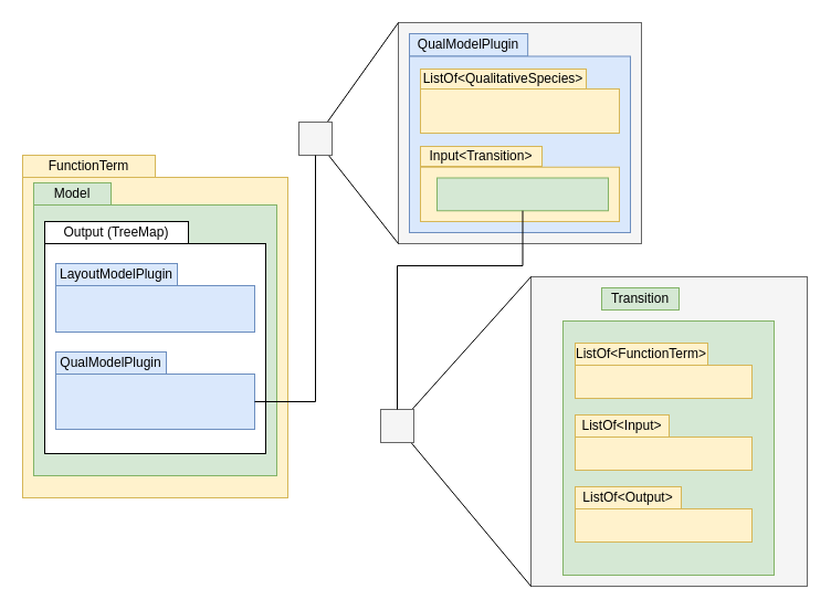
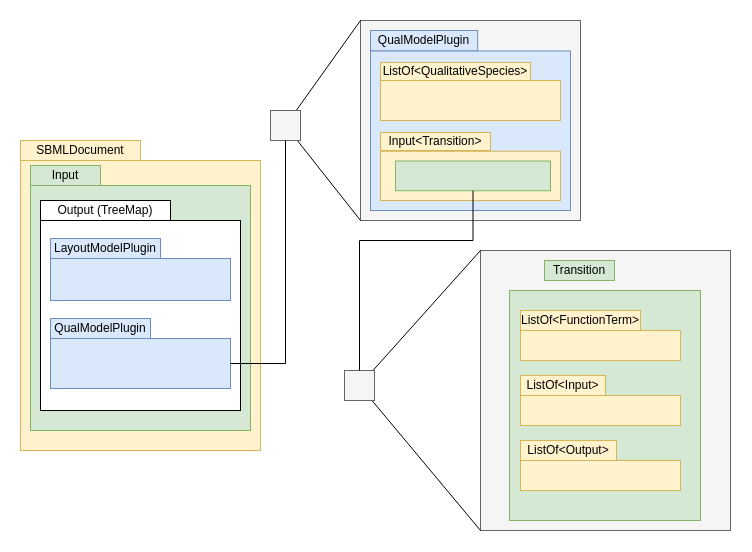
- <mxCell id="24" value="FunctionTerm" style="rounded=0;whiteSpace=wrap;html=1;fillColor=#fff2cc;strokeColor=#d6b656;" vertex="1" parent="22"><mxGeometry width="120" height="20" as="geometry" /></mxCell>
+ <mxCell id="24" value="SBMLDocument" style="rounded=0;whiteSpace=wrap;html=1;fillColor=#fff2cc;strokeColor=#d6b656;" vertex="1" parent="22"><mxGeometry width="120" height="20" as="geometry" /></mxCell>
- <mxCell id="26" value="Model" style="rounded=0;whiteSpace=wrap;html=1;fillColor=#d5e8d4;strokeColor=#82b366;" vertex="1" parent="22"><mxGeometry x="10" y="25" width="70" height="20" as="geometry" /></mxCell>
+ <mxCell id="26" value="Input" style="rounded=0;whiteSpace=wrap;html=1;fillColor=#d5e8d4;strokeColor=#82b366;" vertex="1" parent="22"><mxGeometry x="10" y="25" width="70" height="20" as="geometry" /></mxCell>
